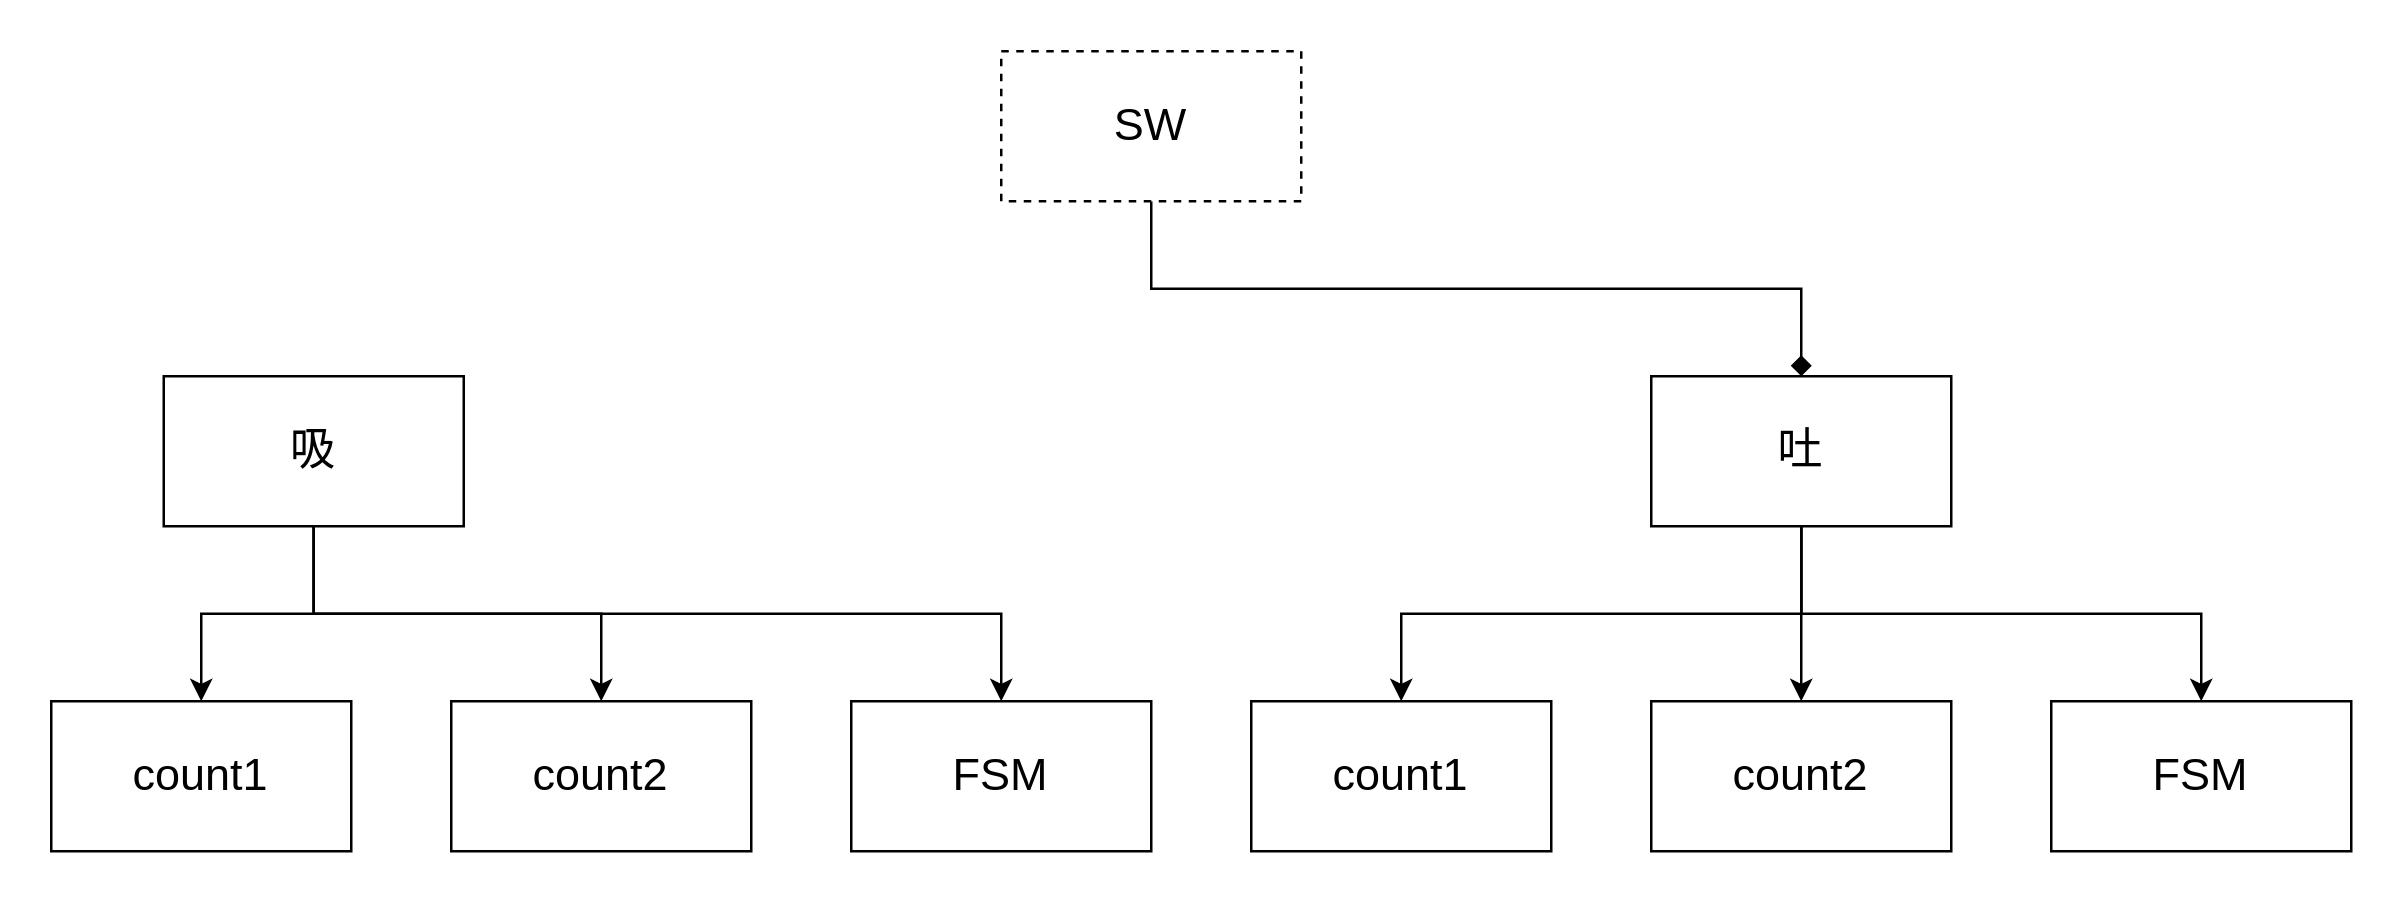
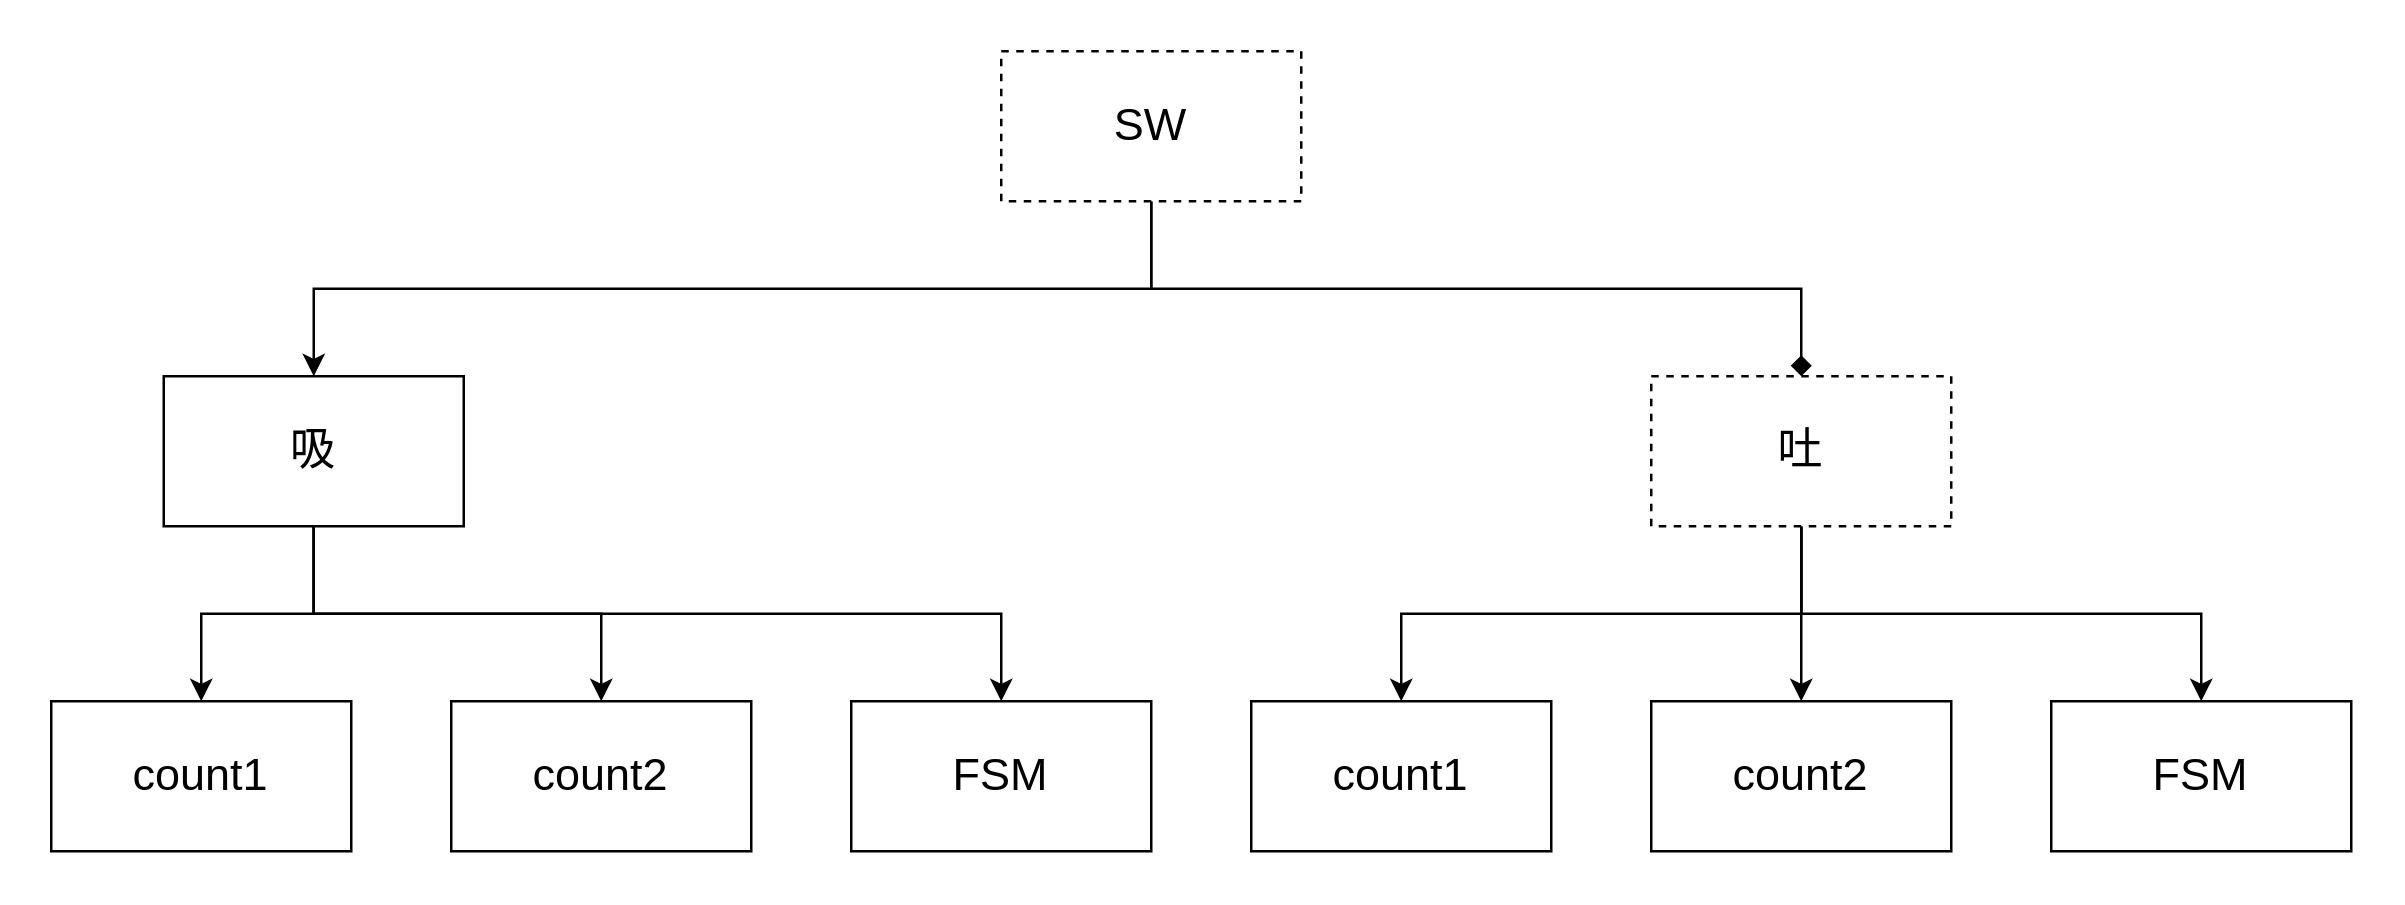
+ <mxCell id="2" style="edgeStyle=orthogonalEdgeStyle;rounded=0;orthogonalLoop=1;jettySize=auto;html=1;exitX=0.5;exitY=1;exitDx=0;exitDy=0;entryX=0.5;entryY=0;entryDx=0;entryDy=0;" parent="1" source="4" target="8" edge="1"><mxGeometry relative="1" as="geometry" /></mxCell>
- <mxCell id="12" value="&lt;span style=&quot;font-size: 18px;&quot;&gt;吐&lt;/span&gt;" style="rounded=0;whiteSpace=wrap;html=1;" parent="1" vertex="1"><mxGeometry x="660" y="150" width="120" height="60" as="geometry" /></mxCell>
+ <mxCell id="12" value="&lt;span style=&quot;font-size: 18px;&quot;&gt;吐&lt;/span&gt;" style="rounded=0;whiteSpace=wrap;html=1;dashed=1;" parent="1" vertex="1"><mxGeometry x="660" y="150" width="120" height="60" as="geometry" /></mxCell>
